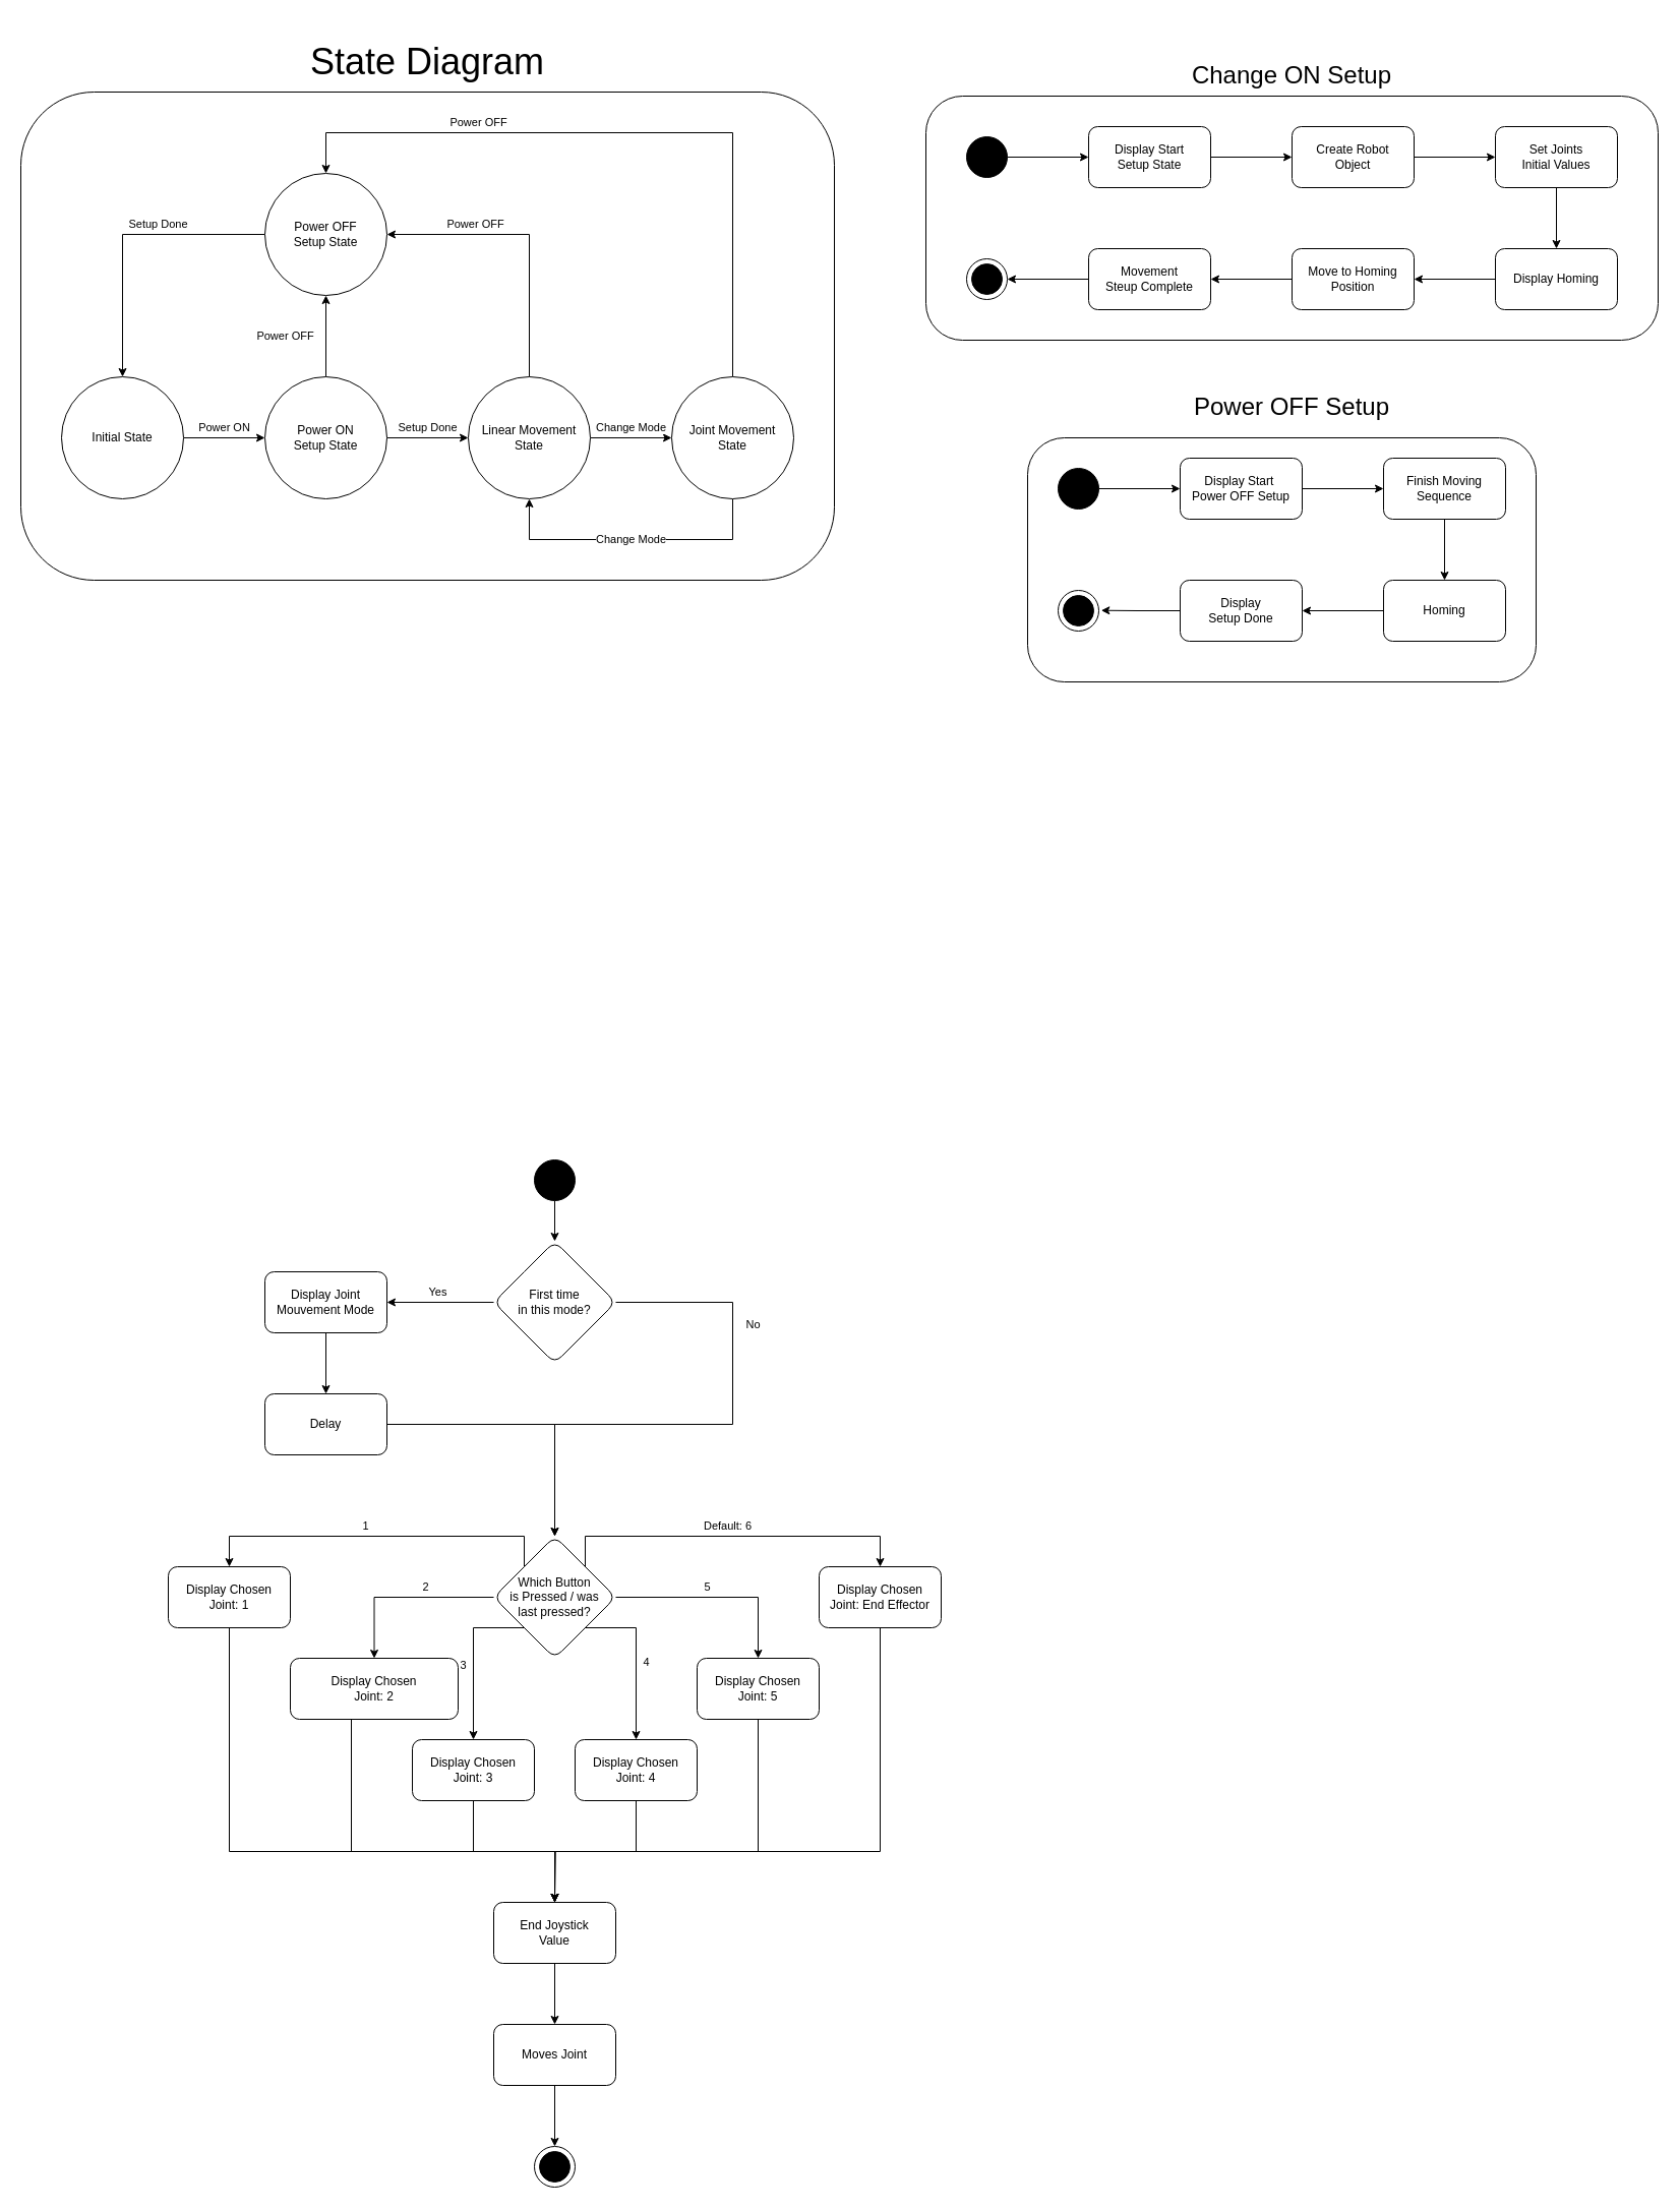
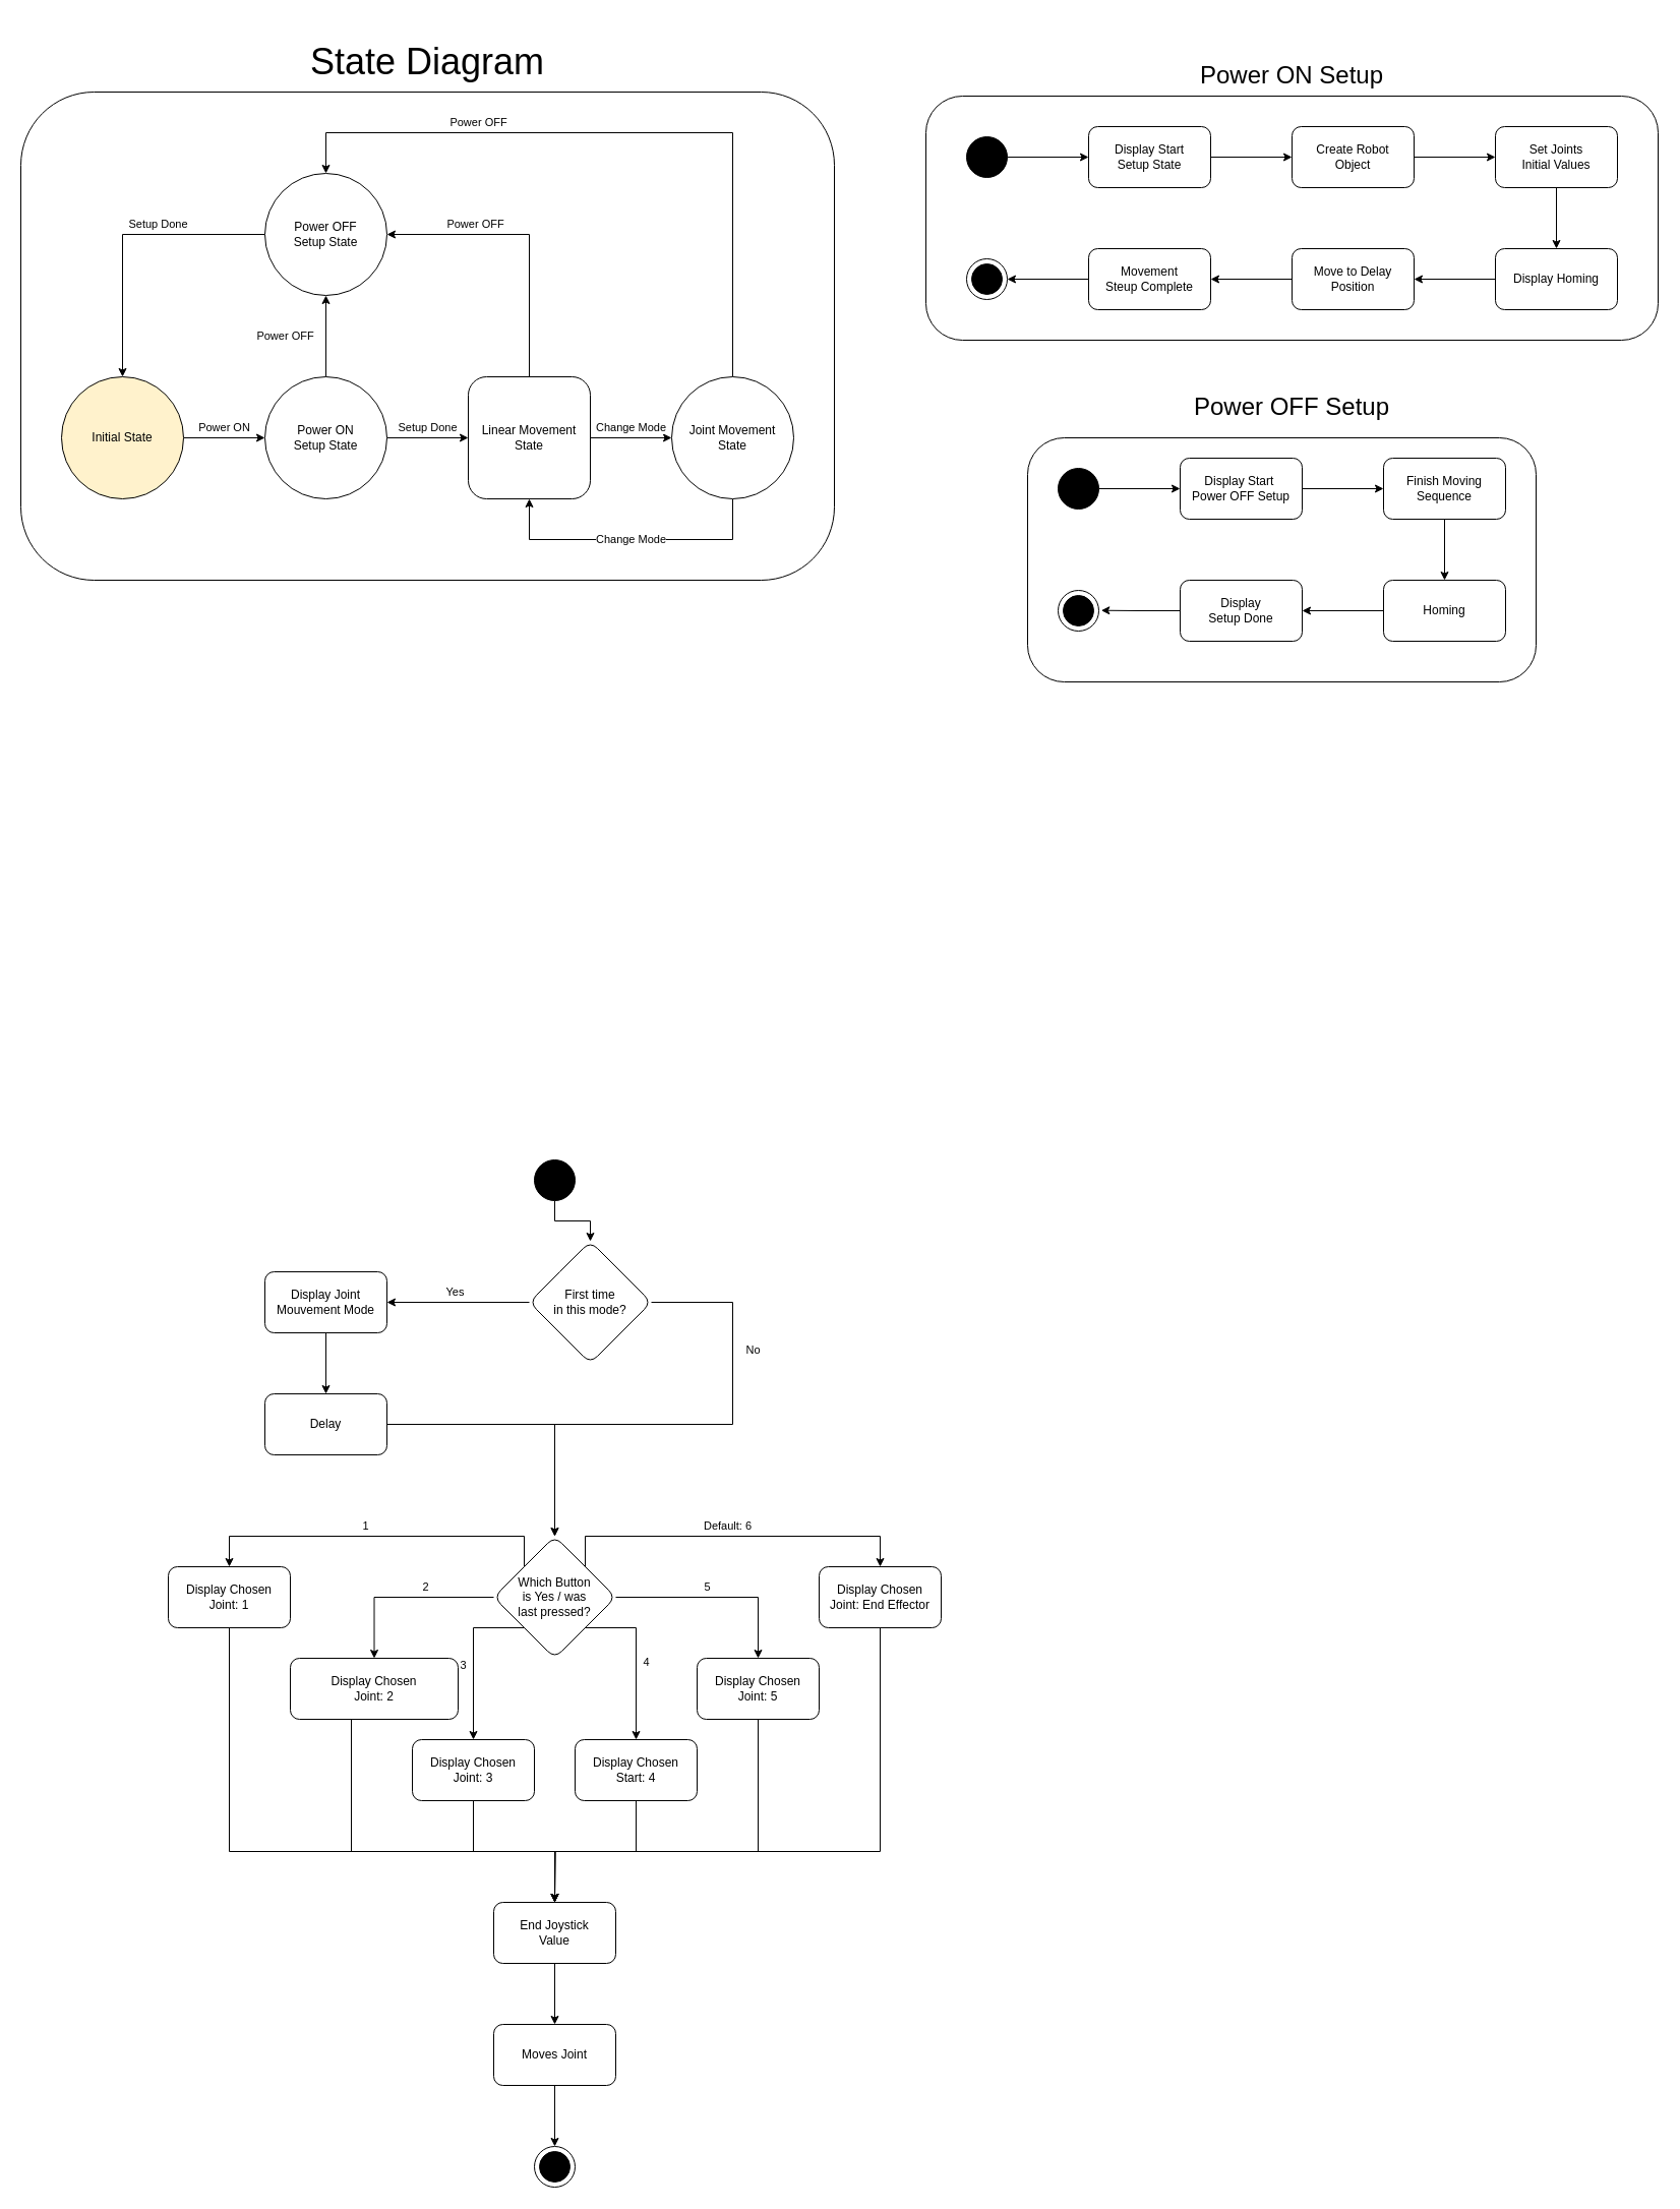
- <mxCell id="35" value="&lt;span style=&quot;font-size: 24px;&quot;&gt;Change ON Setup&lt;/span&gt;" style="text;html=1;strokeColor=none;fillColor=none;align=center;verticalAlign=middle;whiteSpace=wrap;rounded=0;" vertex="1" parent="1"><mxGeometry x="1150" y="34" width="240" height="80" as="geometry" /></mxCell>
+ <mxCell id="35" value="&lt;span style=&quot;font-size: 24px;&quot;&gt;Power ON Setup&lt;/span&gt;" style="text;html=1;strokeColor=none;fillColor=none;align=center;verticalAlign=middle;whiteSpace=wrap;rounded=0;" vertex="1" parent="1"><mxGeometry x="1150" y="34" width="240" height="80" as="geometry" /></mxCell>
- <mxCell id="27" value="Move to Homing&lt;br&gt;Position" style="rounded=1;whiteSpace=wrap;html=1;" vertex="1" parent="1"><mxGeometry x="1270" y="244" width="120" height="60" as="geometry" /></mxCell>
+ <mxCell id="27" value="Move to Delay&lt;br&gt;Position" style="rounded=1;whiteSpace=wrap;html=1;" vertex="1" parent="1"><mxGeometry x="1270" y="244" width="120" height="60" as="geometry" /></mxCell>
- <mxCell id="7" value="Initial State" style="ellipse;whiteSpace=wrap;html=1;" vertex="1" parent="1"><mxGeometry x="60" y="370" width="120" height="120" as="geometry" /></mxCell>
+ <mxCell id="7" value="Initial State" style="ellipse;whiteSpace=wrap;html=1;fillColor=#fff2cc;" vertex="1" parent="1"><mxGeometry x="60" y="370" width="120" height="120" as="geometry" /></mxCell>
- <mxCell id="15" value="Linear Movement&lt;br&gt;State" style="ellipse;whiteSpace=wrap;html=1;" vertex="1" parent="1"><mxGeometry x="460" y="370" width="120" height="120" as="geometry" /></mxCell>
+ <mxCell id="15" value="Linear Movement&lt;br&gt;State" style="whiteSpace=wrap;html=1;rounded=1;" vertex="1" parent="1"><mxGeometry x="460" y="370" width="120" height="120" as="geometry" /></mxCell>
- <mxCell id="82" value="First time&lt;br&gt;in this mode?" style="rhombus;whiteSpace=wrap;html=1;rounded=1;" vertex="1" parent="1"><mxGeometry x="485" y="1220" width="120" height="120" as="geometry" /></mxCell>
+ <mxCell id="82" value="First time&lt;br&gt;in this mode?" style="rhombus;whiteSpace=wrap;html=1;rounded=1;" vertex="1" parent="1"><mxGeometry x="520" y="1220" width="120" height="120" as="geometry" /></mxCell>
- <mxCell id="61" value="Which Button&lt;br&gt;is Pressed / was&lt;br&gt;last pressed?" style="rhombus;whiteSpace=wrap;html=1;rounded=1;" vertex="1" parent="1"><mxGeometry x="485" y="1510" width="120" height="120" as="geometry" /></mxCell>
+ <mxCell id="61" value="Which Button&lt;br&gt;is Yes / was&lt;br&gt;last pressed?" style="rhombus;whiteSpace=wrap;html=1;rounded=1;" vertex="1" parent="1"><mxGeometry x="485" y="1510" width="120" height="120" as="geometry" /></mxCell>
- <mxCell id="71" value="Display Chosen&lt;br&gt;Joint: 4" style="rounded=1;whiteSpace=wrap;html=1;" vertex="1" parent="1"><mxGeometry x="565" y="1710" width="120" height="60" as="geometry" /></mxCell>
+ <mxCell id="71" value="Display Chosen&lt;br&gt;Start: 4" style="rounded=1;whiteSpace=wrap;html=1;" vertex="1" parent="1"><mxGeometry x="565" y="1710" width="120" height="60" as="geometry" /></mxCell>
